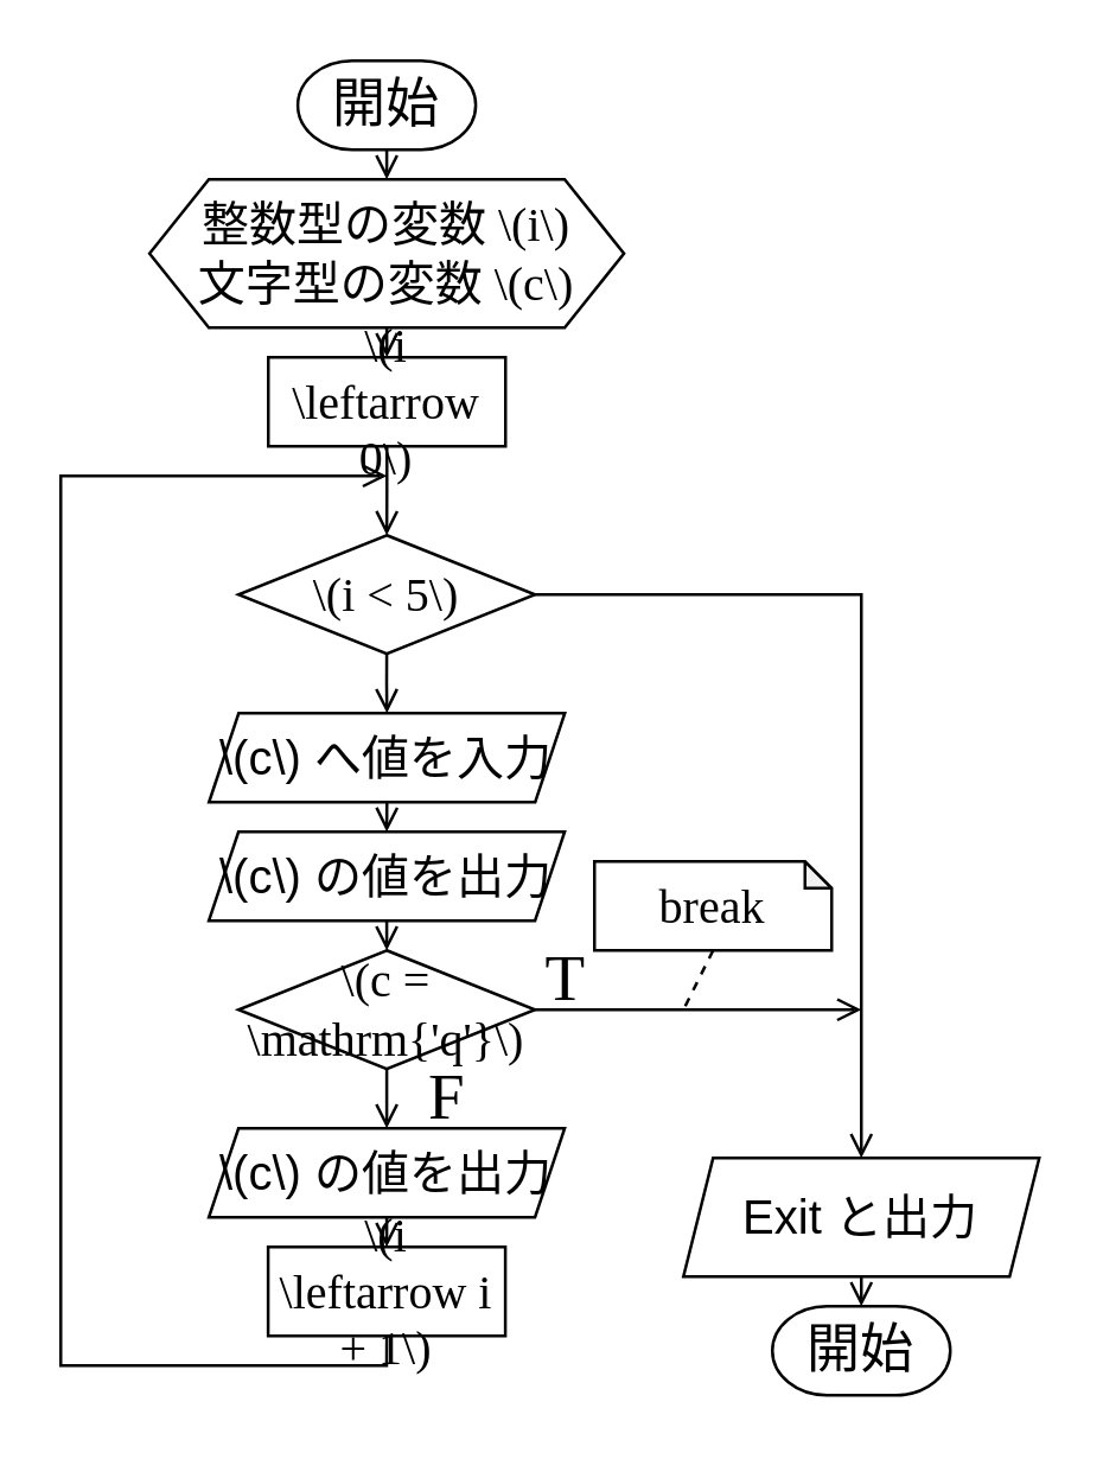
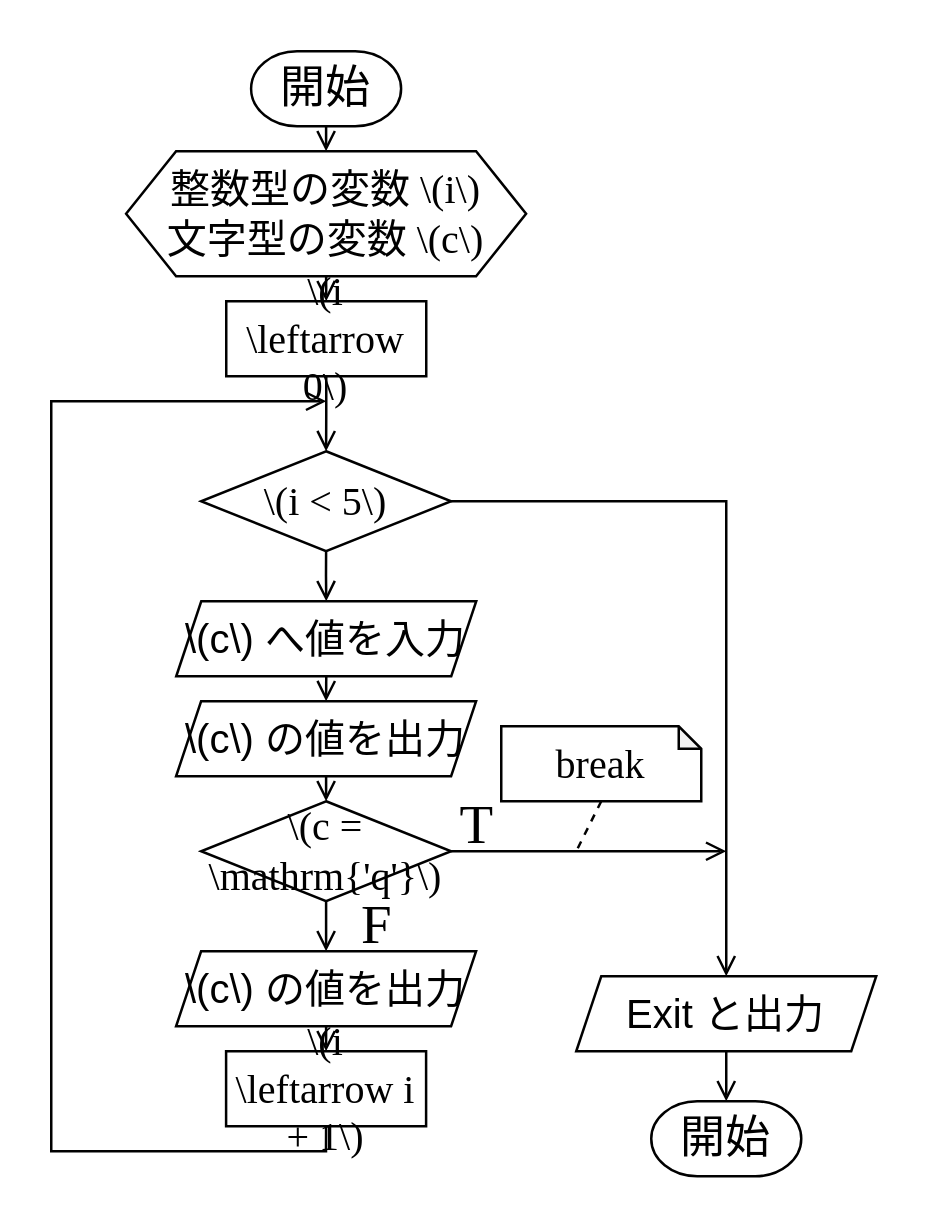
- <mxCell id="19" value="Exit と出力" style="shape=parallelogram;perimeter=parallelogramPerimeter;whiteSpace=wrap;html=1;fixedSize=1;size=10;fontSize=16;" vertex="1" parent="1"><mxGeometry x="230" y="390" width="120" height="40" as="geometry" /></mxCell>
+ <mxCell id="19" value="Exit と出力" style="shape=parallelogram;perimeter=parallelogramPerimeter;whiteSpace=wrap;html=1;fixedSize=1;size=10;fontSize=16;" vertex="1" parent="1"><mxGeometry x="230" y="390" width="120" height="30" as="geometry" /></mxCell>
